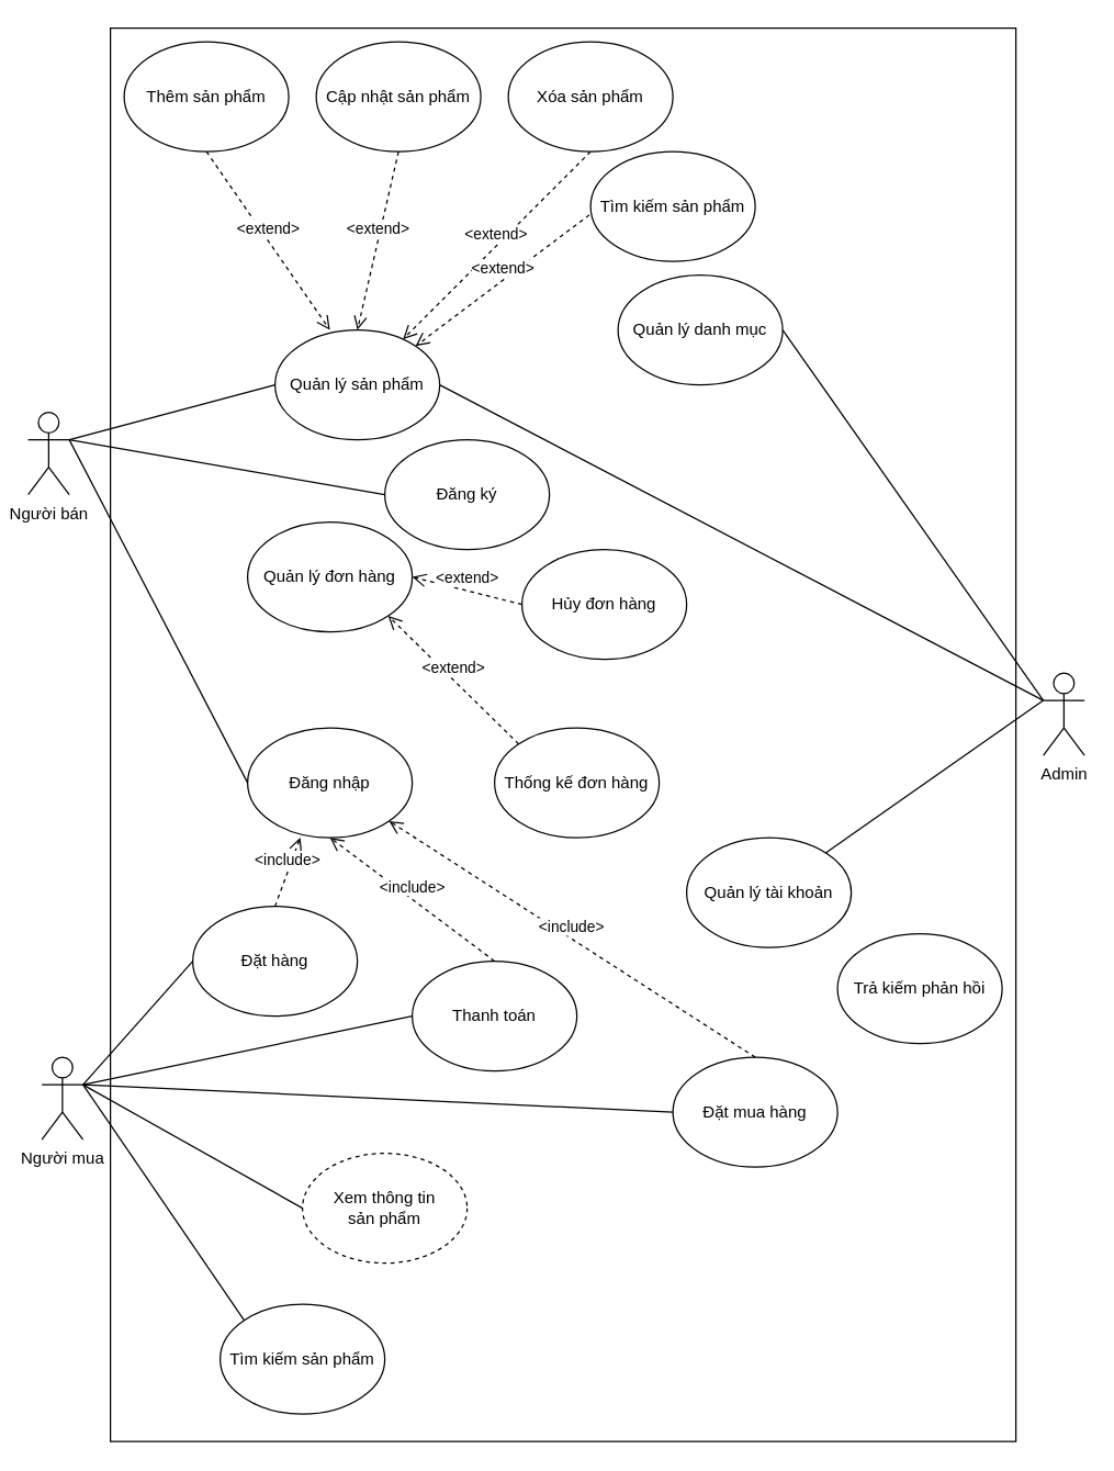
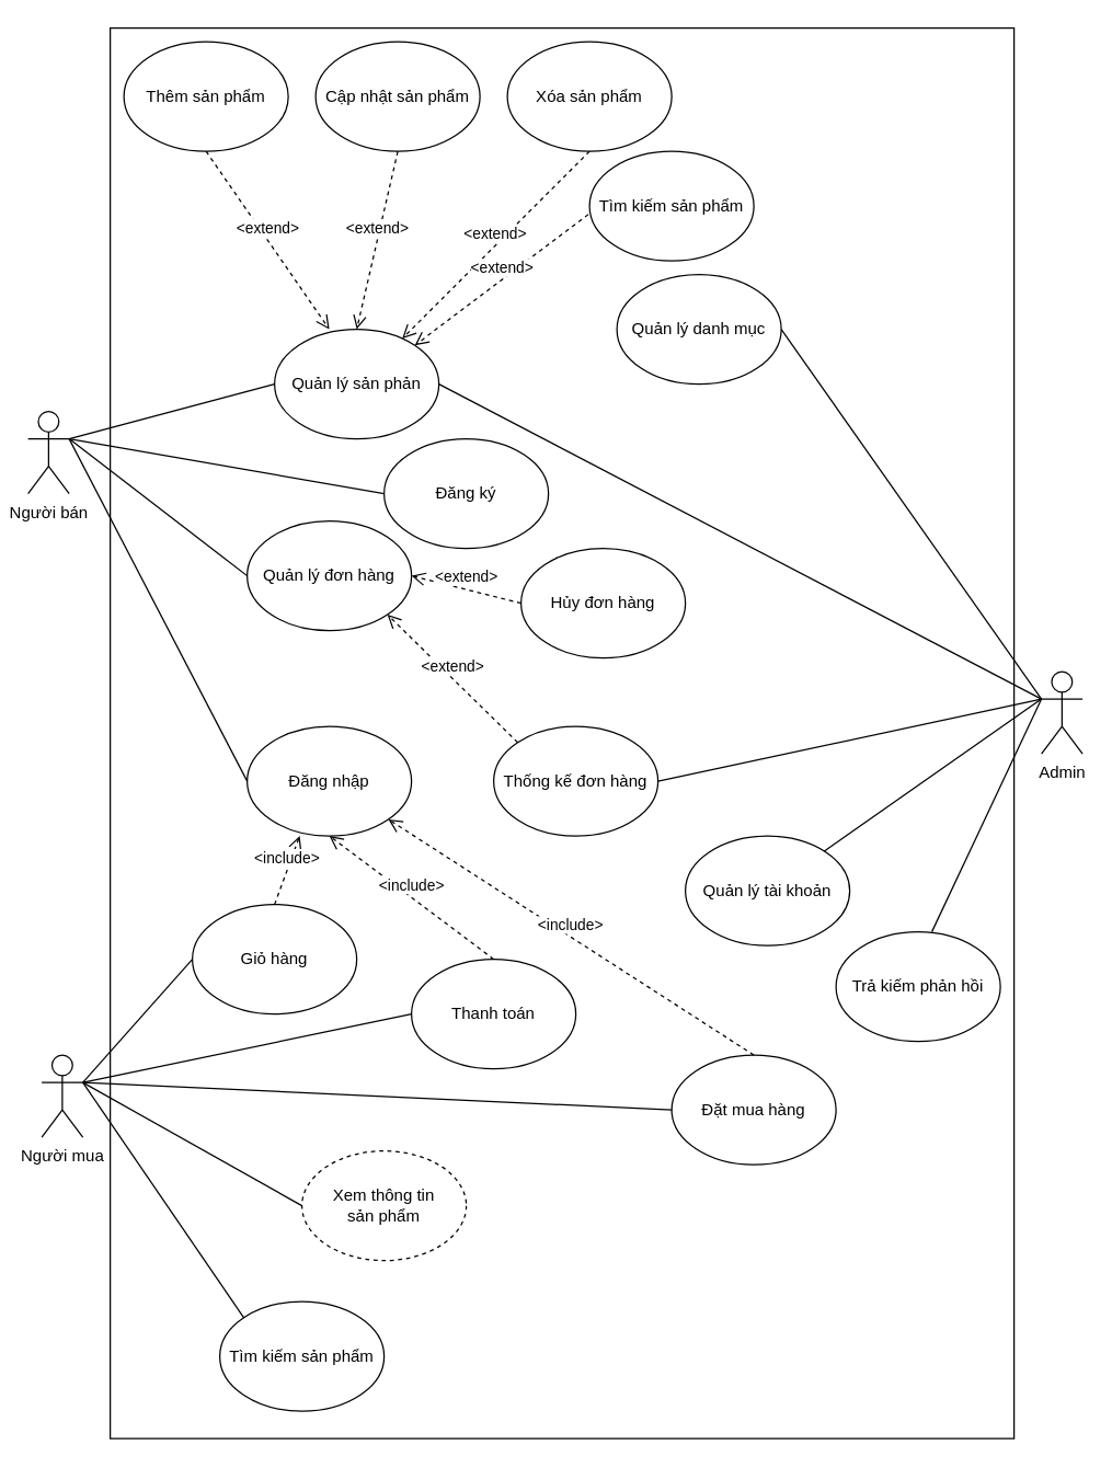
- <mxCell id="4" value="Quản lý sản phẩm" style="ellipse;whiteSpace=wrap;html=1;" vertex="1" parent="1"><mxGeometry x="200" y="240" width="120" height="80" as="geometry" /></mxCell>
+ <mxCell id="4" value="Quản lý sản phản" style="ellipse;whiteSpace=wrap;html=1;" vertex="1" parent="1"><mxGeometry x="200" y="240" width="120" height="80" as="geometry" /></mxCell>
+ <mxCell id="9" value="" style="endArrow=none;html=1;rounded=0;entryX=0;entryY=0.5;entryDx=0;entryDy=0;exitX=1;exitY=0.333;exitDx=0;exitDy=0;exitPerimeter=0;" edge="1" parent="1" source="2" target="5"><mxGeometry width="50" height="50" relative="1" as="geometry"><mxPoint x="380" y="480" as="sourcePoint" /><mxPoint x="430" y="430" as="targetPoint" /></mxGeometry></mxCell>
+ <mxCell id="41" value="" style="endArrow=none;html=1;rounded=0;entryX=1;entryY=0.5;entryDx=0;entryDy=0;exitX=0;exitY=0.333;exitDx=0;exitDy=0;exitPerimeter=0;" edge="1" parent="1" source="16" target="25"><mxGeometry width="50" height="50" relative="1" as="geometry"><mxPoint x="380" y="640" as="sourcePoint" /><mxPoint x="430" y="590" as="targetPoint" /></mxGeometry></mxCell>
+ <mxCell id="45" value="" style="endArrow=none;html=1;rounded=0;exitX=0;exitY=0.333;exitDx=0;exitDy=0;exitPerimeter=0;entryX=0.583;entryY=0;entryDx=0;entryDy=0;entryPerimeter=0;" edge="1" parent="1" source="16" target="44"><mxGeometry width="50" height="50" relative="1" as="geometry"><mxPoint x="380" y="640" as="sourcePoint" /><mxPoint x="430" y="590" as="targetPoint" /></mxGeometry></mxCell>
- <mxCell id="12" value="Đặt hàng" style="ellipse;whiteSpace=wrap;html=1;" vertex="1" parent="1"><mxGeometry x="140" y="660" width="120" height="80" as="geometry" /></mxCell>
+ <mxCell id="12" value="Giỏ hàng" style="ellipse;whiteSpace=wrap;html=1;" vertex="1" parent="1"><mxGeometry x="140" y="660" width="120" height="80" as="geometry" /></mxCell>
